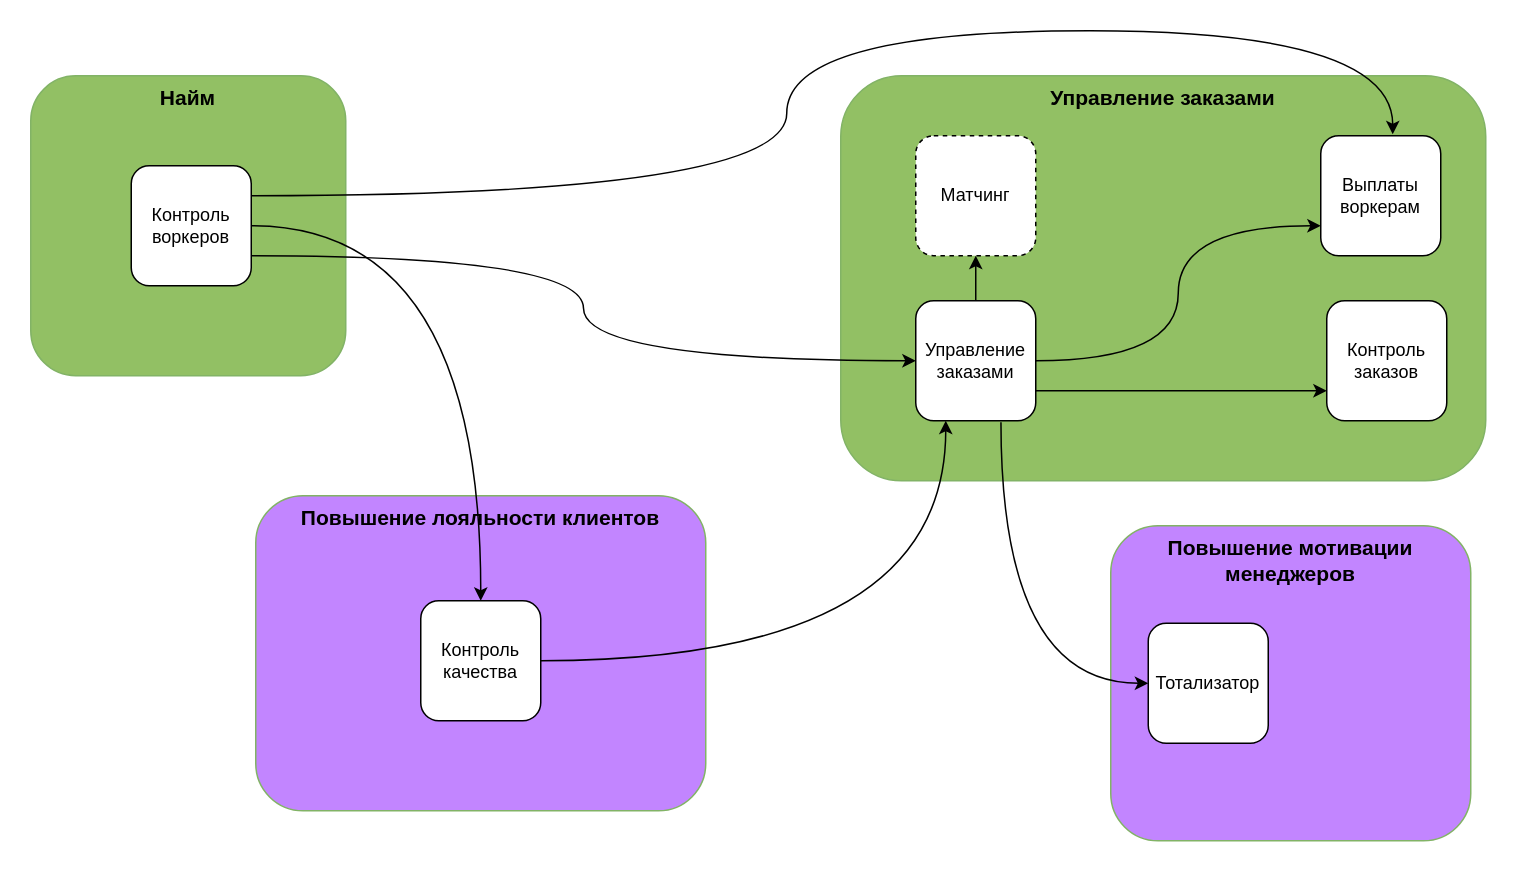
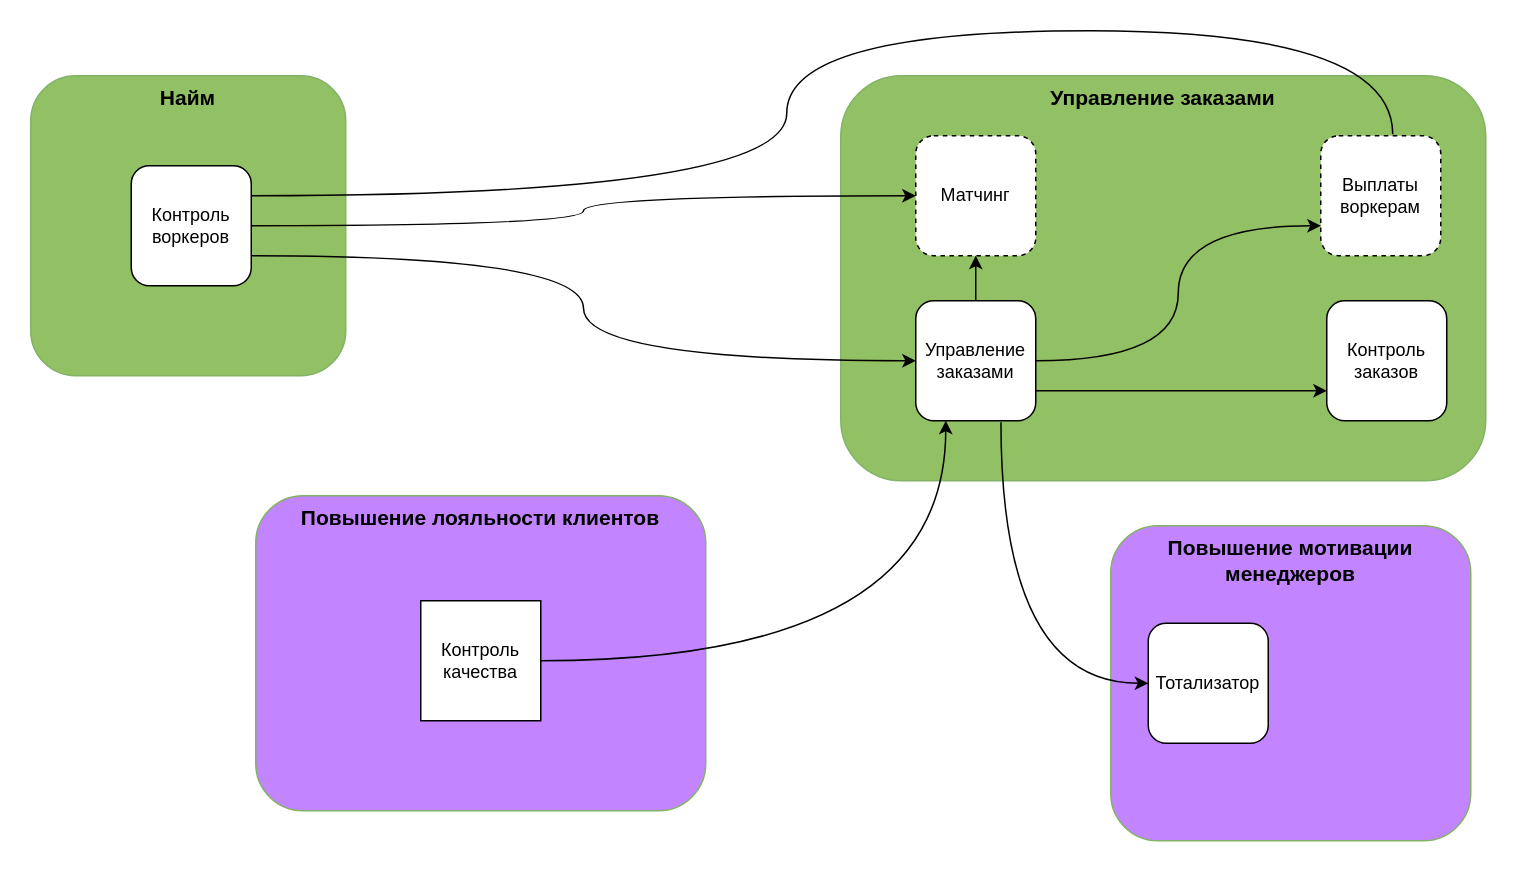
- <mxCell id="17" style="edgeStyle=orthogonalEdgeStyle;rounded=0;orthogonalLoop=1;jettySize=auto;html=1;exitX=1;exitY=0.25;exitDx=0;exitDy=0;entryX=0.6;entryY=-0.012;entryDx=0;entryDy=0;entryPerimeter=0;curved=1;" edge="1" parent="1" source="8" target="10"><mxGeometry relative="1" as="geometry"><Array as="points"><mxPoint x="524" y="130" /><mxPoint x="524" y="20" /><mxPoint x="928" y="20" /></Array></mxGeometry></mxCell>
+ <mxCell id="17" style="edgeStyle=orthogonalEdgeStyle;rounded=0;orthogonalLoop=1;jettySize=auto;html=1;exitX=1;exitY=0.25;exitDx=0;exitDy=0;entryX=0.6;entryY=-0.012;entryDx=0;entryDy=0;entryPerimeter=0;curved=1;endArrow=none;" edge="1" parent="1" source="8" target="10"><mxGeometry relative="1" as="geometry"><Array as="points"><mxPoint x="524" y="130" /><mxPoint x="524" y="20" /><mxPoint x="928" y="20" /></Array></mxGeometry></mxCell>
- <mxCell id="10" value="Выплаты воркерам" style="rounded=1;whiteSpace=wrap;html=1;" vertex="1" parent="1"><mxGeometry x="880" y="90" width="80" height="80" as="geometry" /></mxCell>
+ <mxCell id="10" value="Выплаты воркерам" style="rounded=1;whiteSpace=wrap;html=1;dashed=1;" vertex="1" parent="1"><mxGeometry x="880" y="90" width="80" height="80" as="geometry" /></mxCell>
- <mxCell id="7" style="edgeStyle=orthogonalEdgeStyle;rounded=0;orthogonalLoop=1;jettySize=auto;html=1;curved=1;" edge="1" parent="1" source="8" target="20"><mxGeometry relative="1" as="geometry" /></mxCell>
+ <mxCell id="7" style="edgeStyle=orthogonalEdgeStyle;rounded=0;orthogonalLoop=1;jettySize=auto;html=1;entryX=0;entryY=0.5;entryDx=0;entryDy=0;curved=1;" edge="1" parent="1" source="8" target="11"><mxGeometry relative="1" as="geometry" /></mxCell>
- <mxCell id="20" value="Контроль качества" style="rounded=1;whiteSpace=wrap;html=1;" vertex="1" parent="1"><mxGeometry x="280" y="400" width="80" height="80" as="geometry" /></mxCell>
+ <mxCell id="20" value="Контроль качества" style="whiteSpace=wrap;html=1;rounded=0;" vertex="1" parent="1"><mxGeometry x="280" y="400" width="80" height="80" as="geometry" /></mxCell>
